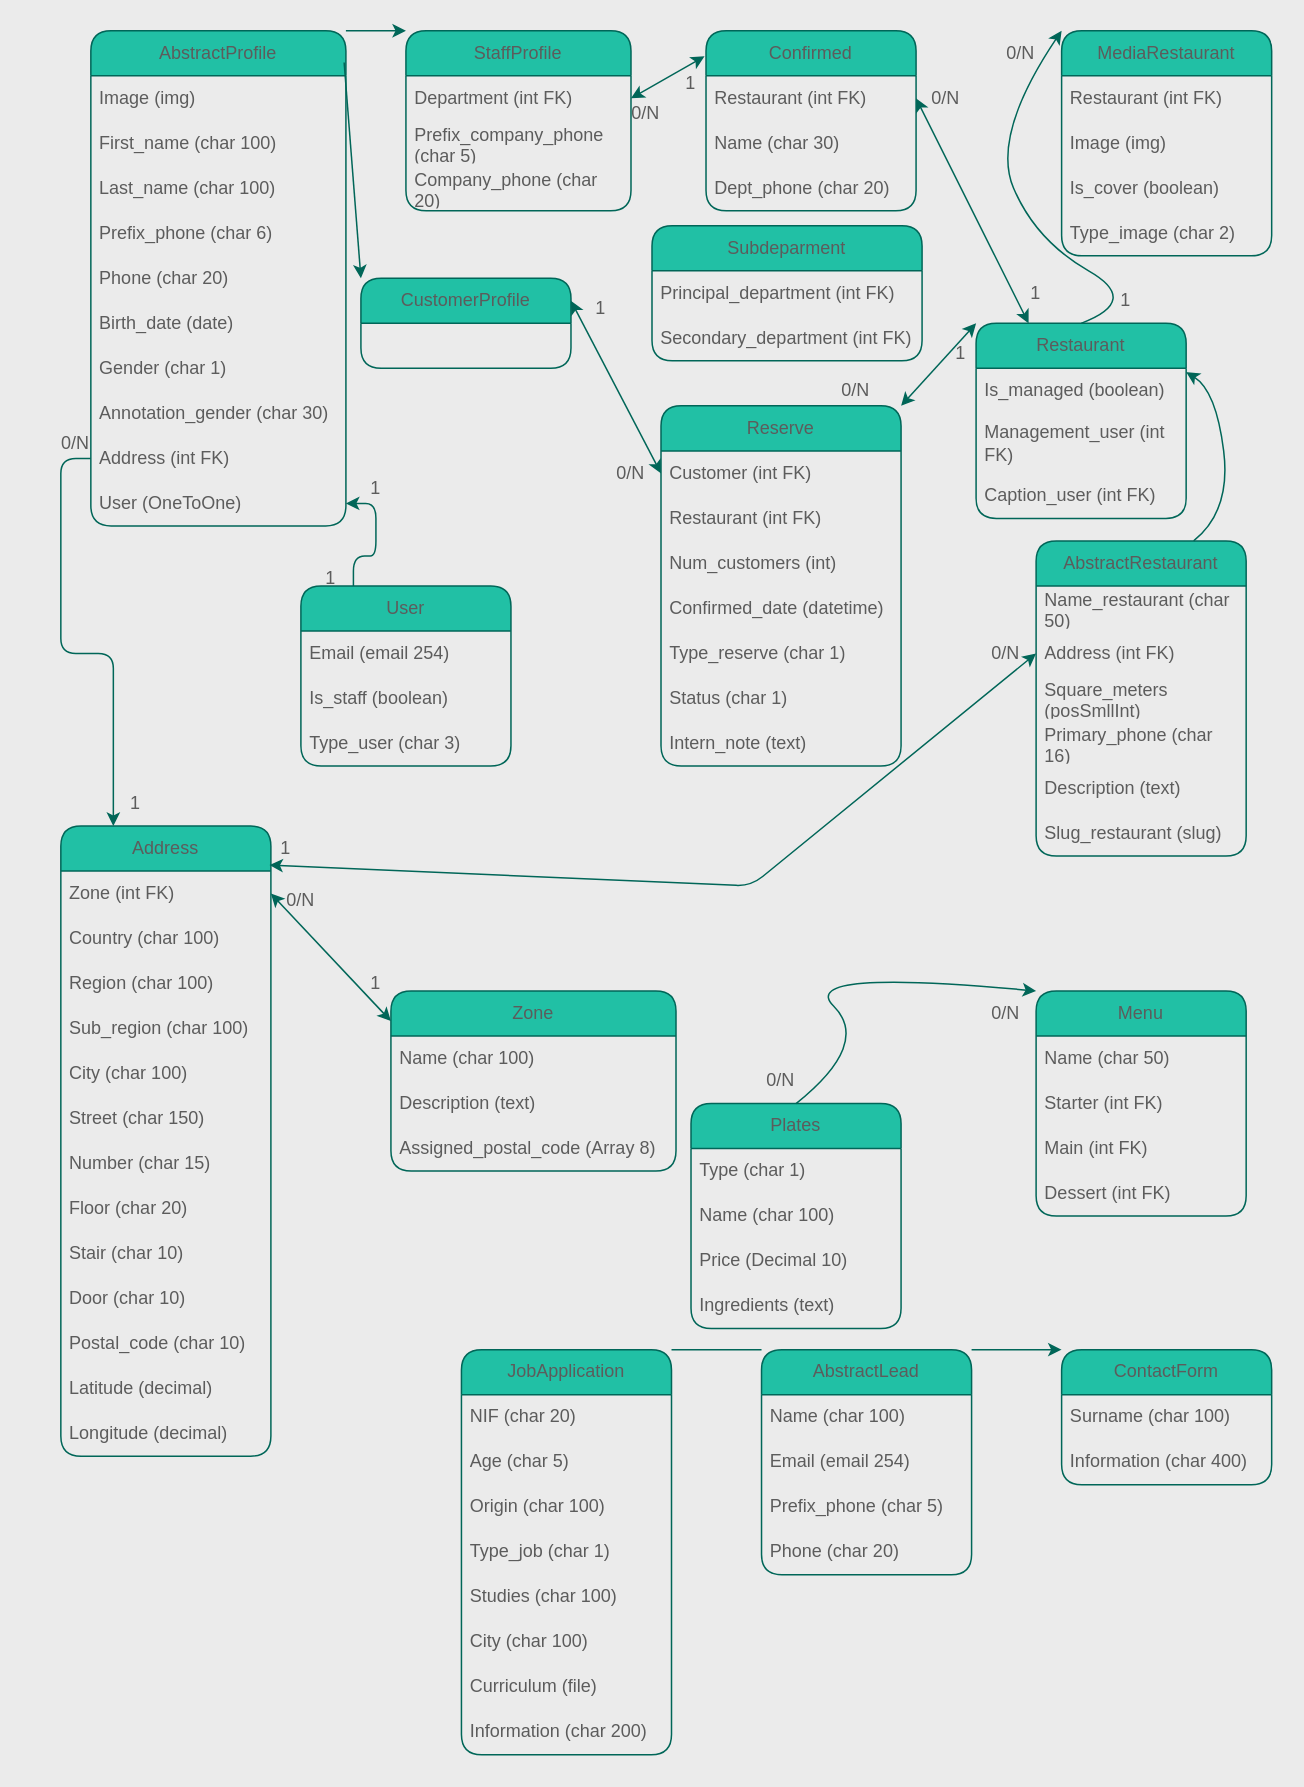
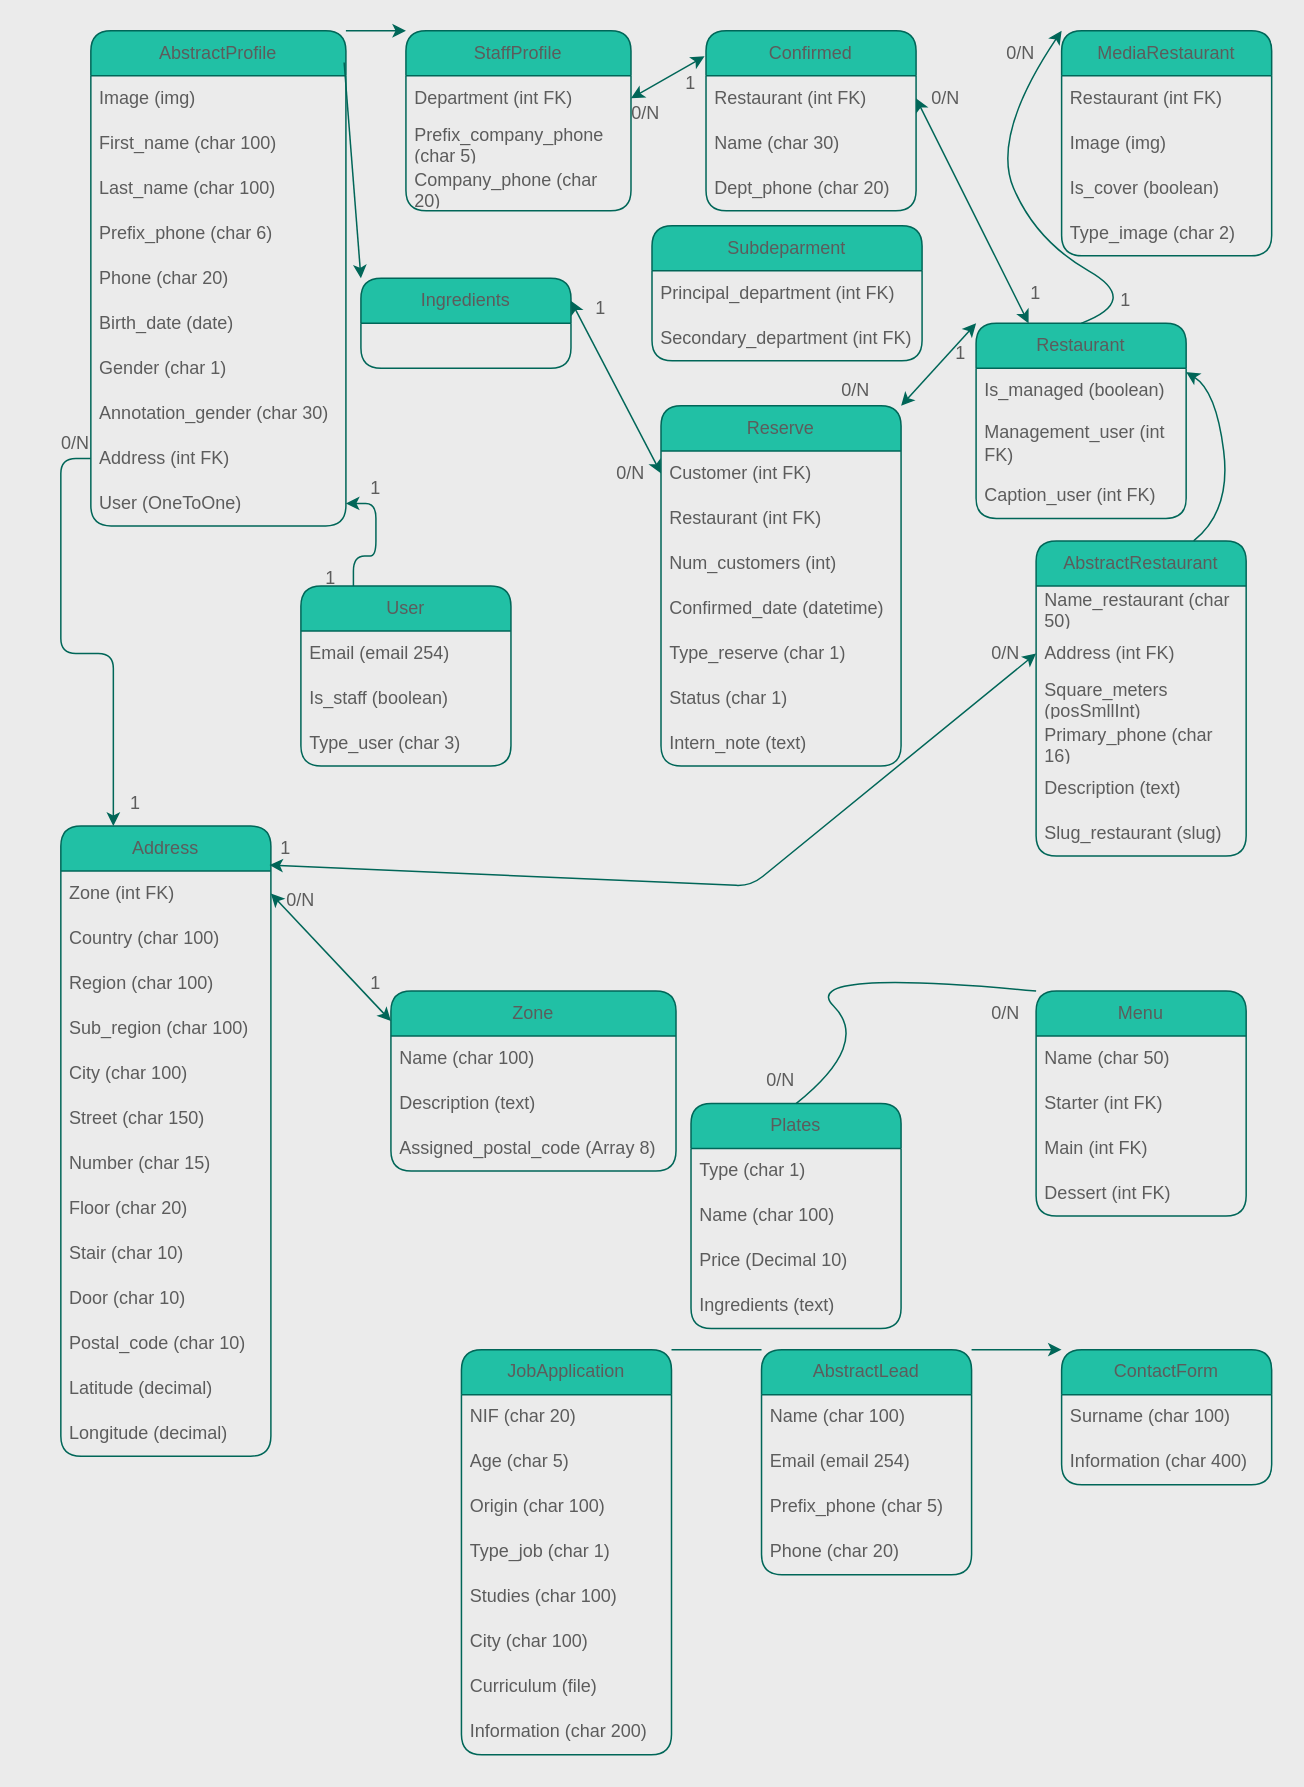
- <mxCell id="68" value="CustomerProfile" style="swimlane;fontStyle=0;childLayout=stackLayout;horizontal=1;startSize=30;horizontalStack=0;resizeParent=1;resizeParentMax=0;resizeLast=0;collapsible=1;marginBottom=0;whiteSpace=wrap;html=1;fillColor=#21C0A5;strokeColor=#006658;labelBackgroundColor=none;fontColor=#5C5C5C;rounded=1;" parent="1" vertex="1"><mxGeometry x="240" y="185" width="140" height="60" as="geometry" /></mxCell>
+ <mxCell id="68" value="Ingredients" style="swimlane;fontStyle=0;childLayout=stackLayout;horizontal=1;startSize=30;horizontalStack=0;resizeParent=1;resizeParentMax=0;resizeLast=0;collapsible=1;marginBottom=0;whiteSpace=wrap;html=1;fillColor=#21C0A5;strokeColor=#006658;labelBackgroundColor=none;fontColor=#5C5C5C;rounded=1;" parent="1" vertex="1"><mxGeometry x="240" y="185" width="140" height="60" as="geometry" /></mxCell>
- <mxCell id="84" value="" style="curved=1;endArrow=classic;html=1;rounded=1;exitX=0.5;exitY=0;exitDx=0;exitDy=0;entryX=0;entryY=0;entryDx=0;entryDy=0;labelBackgroundColor=none;strokeColor=#006658;fontColor=default;" parent="1" source="69" target="55" edge="1"><mxGeometry width="50" height="50" relative="1" as="geometry"><mxPoint x="530" y="695" as="sourcePoint" /><mxPoint x="580" y="645" as="targetPoint" /><Array as="points"><mxPoint x="580" y="695" /><mxPoint x="530" y="645" /></Array></mxGeometry></mxCell>
+ <mxCell id="84" value="" style="curved=1;endArrow=none;html=1;rounded=1;exitX=0.5;exitY=0;exitDx=0;exitDy=0;entryX=0;entryY=0;entryDx=0;entryDy=0;labelBackgroundColor=none;strokeColor=#006658;fontColor=default;" parent="1" source="69" target="55" edge="1"><mxGeometry width="50" height="50" relative="1" as="geometry"><mxPoint x="530" y="695" as="sourcePoint" /><mxPoint x="580" y="645" as="targetPoint" /><Array as="points"><mxPoint x="580" y="695" /><mxPoint x="530" y="645" /></Array></mxGeometry></mxCell>
